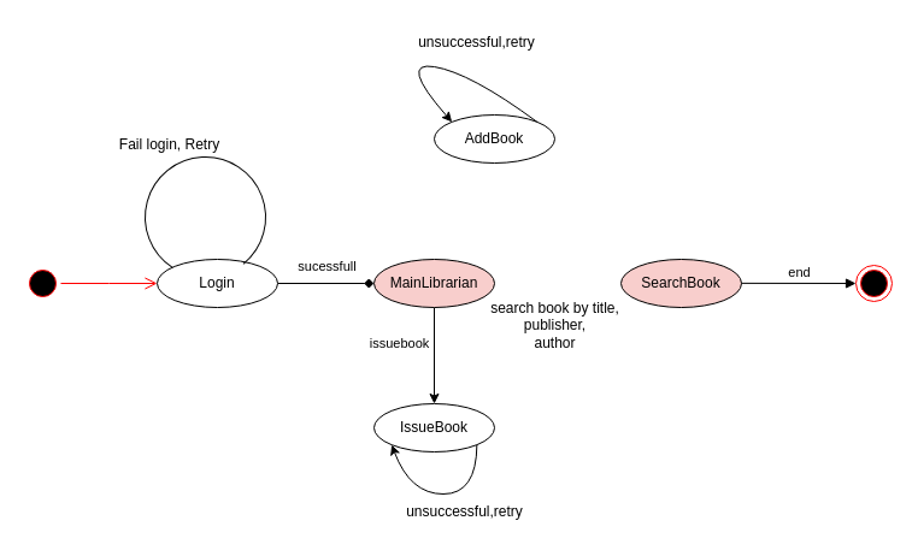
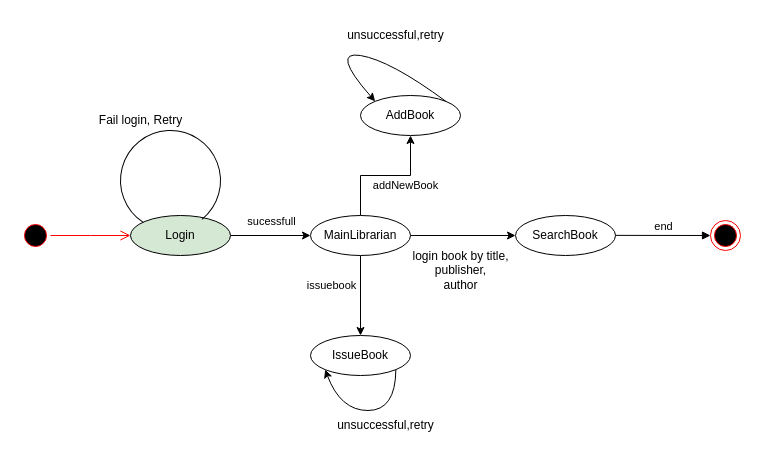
+ <mxCell id="10" value="" style="edgeStyle=orthogonalEdgeStyle;rounded=0;orthogonalLoop=1;jettySize=auto;html=1;" edge="1" parent="1" source="12" target="17"><mxGeometry relative="1" as="geometry" /></mxCell>
+ <mxCell id="11" value="addNewBook" style="edgeLabel;html=1;align=center;verticalAlign=middle;resizable=0;points=[];" vertex="1" connectable="0" parent="10"><mxGeometry x="-0.113" y="-9" relative="1" as="geometry"><mxPoint x="26" as="offset" /></mxGeometry></mxCell>
- <mxCell id="6" value="Login" style="ellipse;whiteSpace=wrap;html=1;align=center;" vertex="1" parent="1"><mxGeometry x="130" y="215" width="100" height="40" as="geometry" /></mxCell>
+ <mxCell id="6" value="Login" style="ellipse;whiteSpace=wrap;html=1;align=center;fillColor=#d5e8d4;" vertex="1" parent="1"><mxGeometry x="130" y="215" width="100" height="40" as="geometry" /></mxCell>
- <mxCell id="4" value="" style="edgeStyle=orthogonalEdgeStyle;rounded=0;orthogonalLoop=1;jettySize=auto;html=1;endArrow=diamond;" edge="1" parent="1" source="6" target="12"><mxGeometry relative="1" as="geometry" /></mxCell>
+ <mxCell id="4" value="" style="edgeStyle=orthogonalEdgeStyle;rounded=0;orthogonalLoop=1;jettySize=auto;html=1;" edge="1" parent="1" source="6" target="12"><mxGeometry relative="1" as="geometry" /></mxCell>
- <mxCell id="12" value="MainLibrarian" style="ellipse;whiteSpace=wrap;html=1;align=center;fillColor=#f8cecc;" vertex="1" parent="1"><mxGeometry x="310" y="215" width="100" height="40" as="geometry" /></mxCell>
+ <mxCell id="12" value="MainLibrarian" style="ellipse;whiteSpace=wrap;html=1;align=center;" vertex="1" parent="1"><mxGeometry x="310" y="215" width="100" height="40" as="geometry" /></mxCell>
+ <mxCell id="7" value="" style="edgeStyle=orthogonalEdgeStyle;rounded=0;orthogonalLoop=1;jettySize=auto;html=1;entryX=0;entryY=0.5;entryDx=0;entryDy=0;" edge="1" parent="1" source="12" target="15"><mxGeometry relative="1" as="geometry" /></mxCell>
- <mxCell id="15" value="SearchBook" style="ellipse;whiteSpace=wrap;html=1;align=center;fillColor=#f8cecc;" vertex="1" parent="1"><mxGeometry x="515" y="215" width="100" height="40" as="geometry" /></mxCell>
+ <mxCell id="15" value="SearchBook" style="ellipse;whiteSpace=wrap;html=1;align=center;" vertex="1" parent="1"><mxGeometry x="515" y="215" width="100" height="40" as="geometry" /></mxCell>
- <mxCell id="18" value="search book by title,&lt;br&gt;publisher,&lt;br&gt;author" style="text;html=1;align=center;verticalAlign=middle;resizable=0;points=[];autosize=1;strokeColor=none;fillColor=none;" vertex="1" parent="1"><mxGeometry x="395" y="240" width="130" height="60" as="geometry" /></mxCell>
+ <mxCell id="18" value="login book by title,&lt;br&gt;publisher,&lt;br&gt;author" style="text;html=1;align=center;verticalAlign=middle;resizable=0;points=[];autosize=1;strokeColor=none;fillColor=none;" vertex="1" parent="1"><mxGeometry x="395" y="240" width="130" height="60" as="geometry" /></mxCell>
